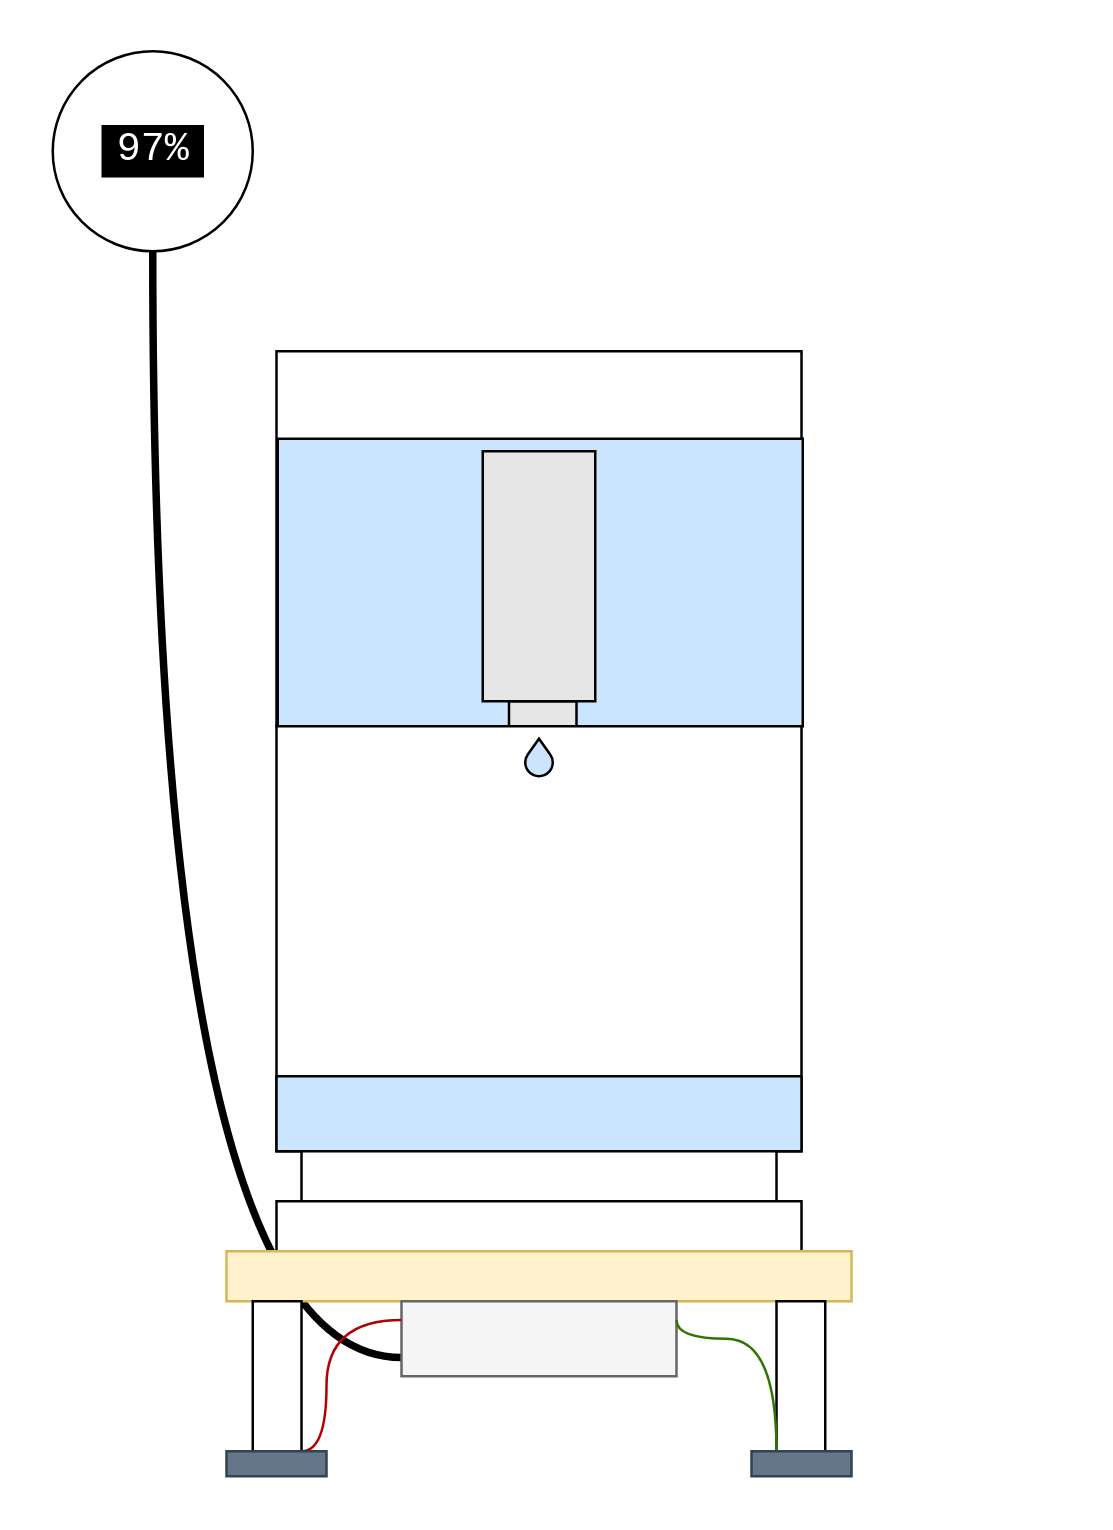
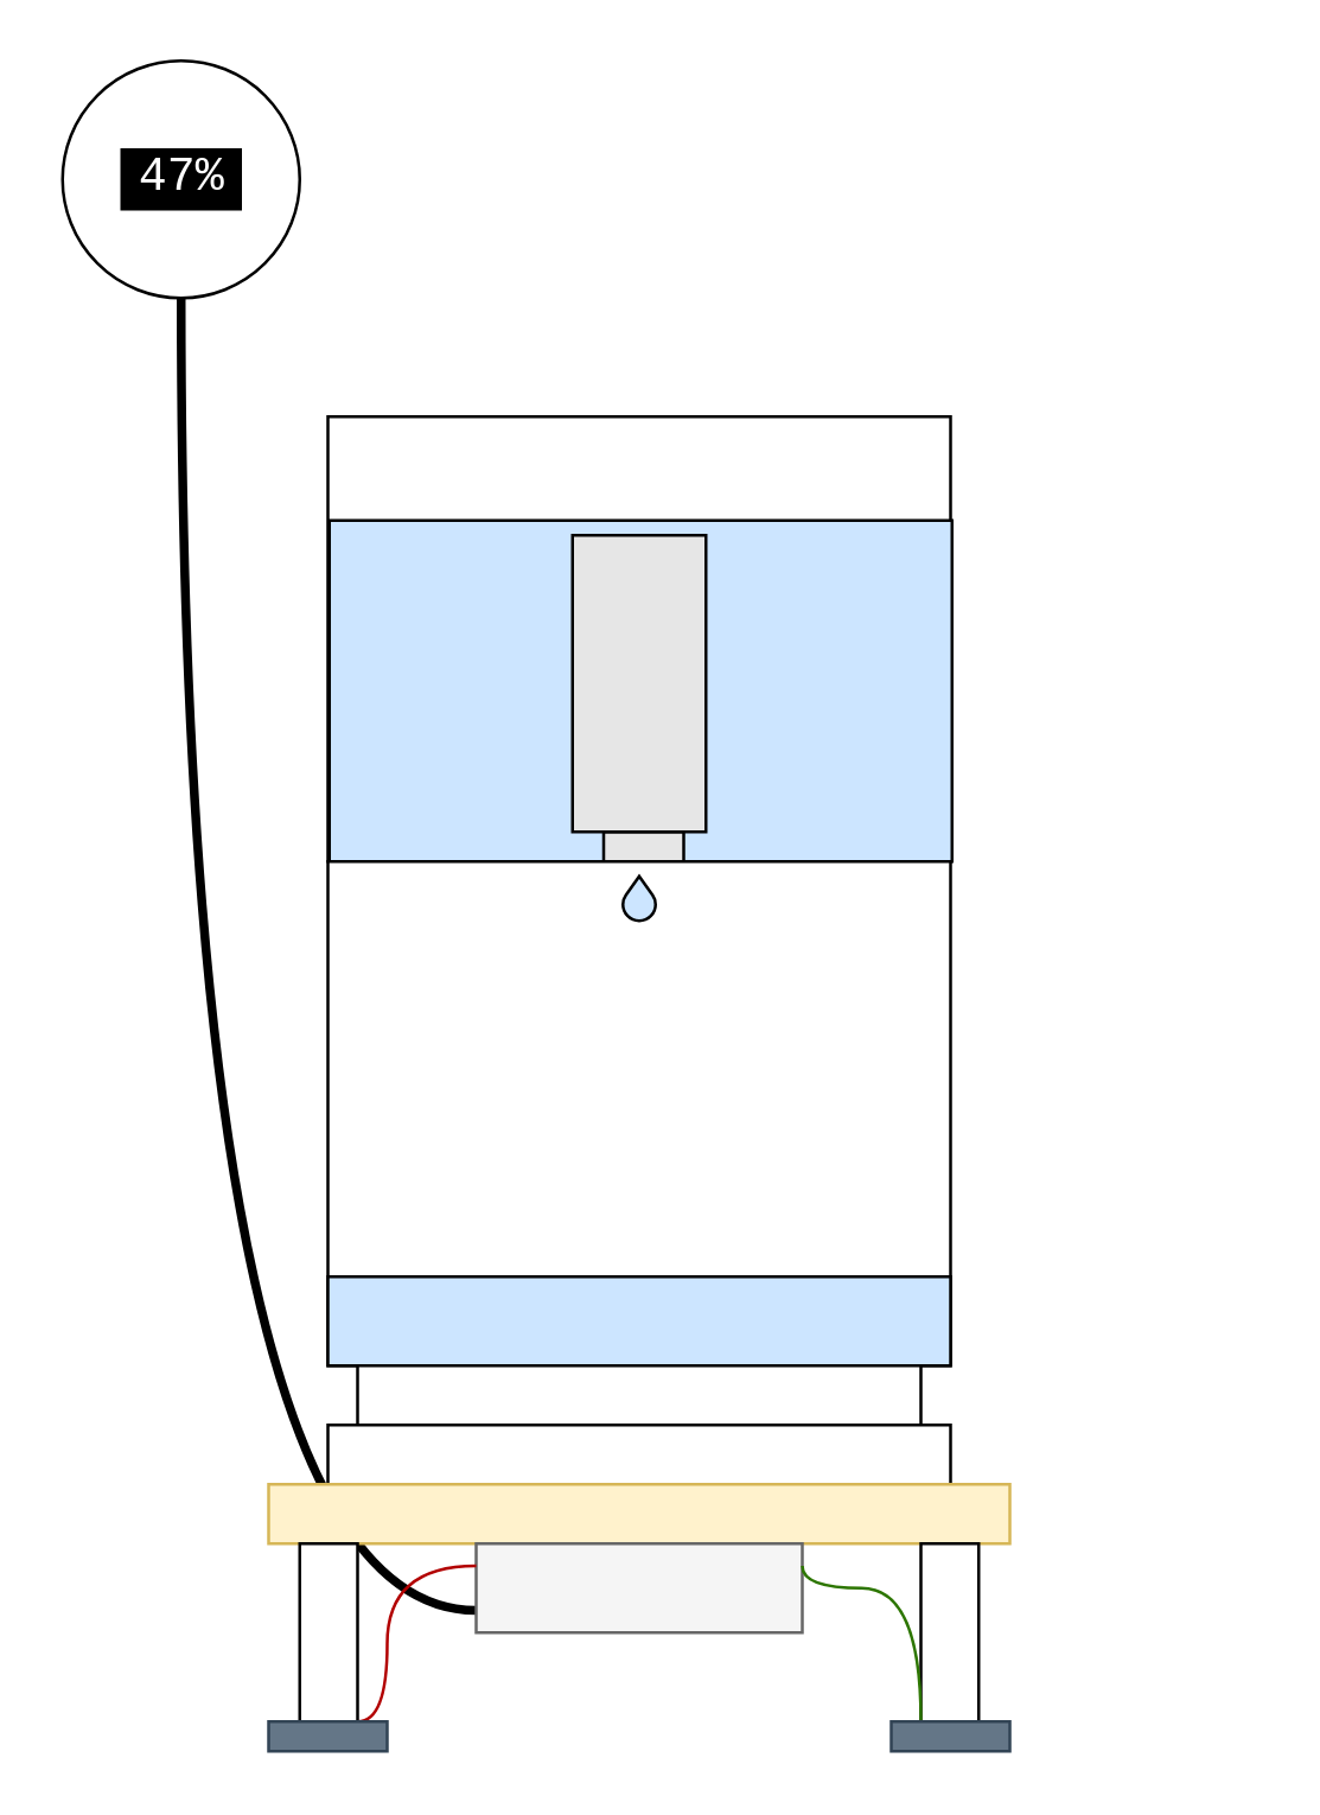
- <mxCell id="23" value="97%" style="text;html=1;strokeColor=none;fillColor=none;align=center;verticalAlign=middle;whiteSpace=wrap;rounded=0;fontFamily=Courier New;fontColor=#FFFFFF;labelBackgroundColor=#000000;fontSize=16;" vertex="1" parent="1"><mxGeometry x="40.5" y="50" width="40" height="20" as="geometry" /></mxCell>
+ <mxCell id="23" value="47%" style="text;html=1;strokeColor=none;fillColor=none;align=center;verticalAlign=middle;whiteSpace=wrap;rounded=0;fontFamily=Courier New;fontColor=#FFFFFF;labelBackgroundColor=#000000;fontSize=16;" vertex="1" parent="1"><mxGeometry x="40.5" y="50" width="40" height="20" as="geometry" /></mxCell>
